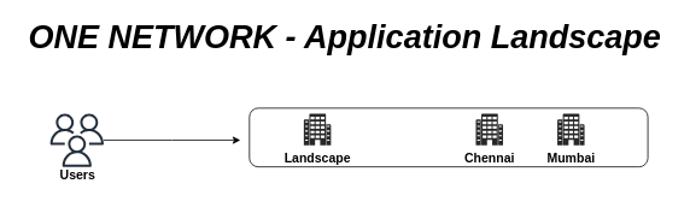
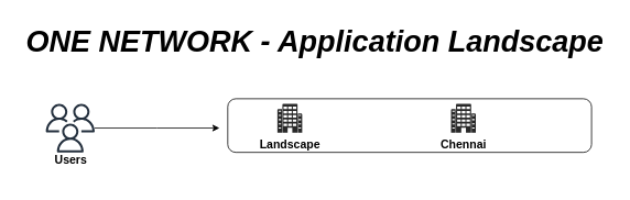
- <mxCell id="8" value="&lt;font style=&quot;font-size: 36px;&quot;&gt;&lt;b&gt;&lt;i&gt;ONE NETWORK - Application Landscape&lt;/i&gt;&lt;/b&gt;&lt;/font&gt;" style="text;html=1;align=center;verticalAlign=middle;resizable=0;points=[];autosize=1;strokeColor=none;fillColor=none;" parent="1" vertex="1"><mxGeometry x="20" y="10" width="720" height="60" as="geometry" /></mxCell>
+ <mxCell id="8" value="&lt;font style=&quot;font-size: 36px;&quot;&gt;&lt;b&gt;&lt;i&gt;ONE NETWORK - Application Landscape&lt;/i&gt;&lt;/b&gt;&lt;/font&gt;" style="text;html=1;align=center;verticalAlign=middle;resizable=0;points=[];autosize=1;strokeColor=none;fillColor=none;" parent="1" vertex="1"><mxGeometry x="20" y="20" width="720" height="60" as="geometry" /></mxCell>
- <mxCell id="3" value="&lt;b&gt;&lt;font style=&quot;font-size: 14px;&quot;&gt;Chennai&lt;/font&gt;&lt;/b&gt;" style="verticalLabelPosition=bottom;sketch=0;html=1;fillColor=#282828;strokeColor=none;verticalAlign=top;pointerEvents=1;align=center;shape=mxgraph.cisco_safe.people_places_things_icons.icon4;" parent="1" vertex="1"><mxGeometry x="525" y="125" width="30" height="35" as="geometry" /></mxCell>
+ <mxCell id="3" value="&lt;b&gt;&lt;font style=&quot;font-size: 14px;&quot;&gt;Chennai&lt;/font&gt;&lt;/b&gt;" style="verticalLabelPosition=bottom;sketch=0;html=1;fillColor=#282828;strokeColor=none;verticalAlign=top;pointerEvents=1;align=center;shape=mxgraph.cisco_safe.people_places_things_icons.icon4;" parent="1" vertex="1"><mxGeometry x="545" y="125" width="30" height="35" as="geometry" /></mxCell>
- <mxCell id="5" value="&lt;b&gt;&lt;font style=&quot;font-size: 14px;&quot;&gt;Mumbai&lt;/font&gt;&lt;/b&gt;" style="verticalLabelPosition=bottom;sketch=0;html=1;fillColor=#282828;strokeColor=none;verticalAlign=top;pointerEvents=1;align=center;shape=mxgraph.cisco_safe.people_places_things_icons.icon4;" parent="1" vertex="1"><mxGeometry x="615" y="125" width="30" height="35" as="geometry" /></mxCell>
